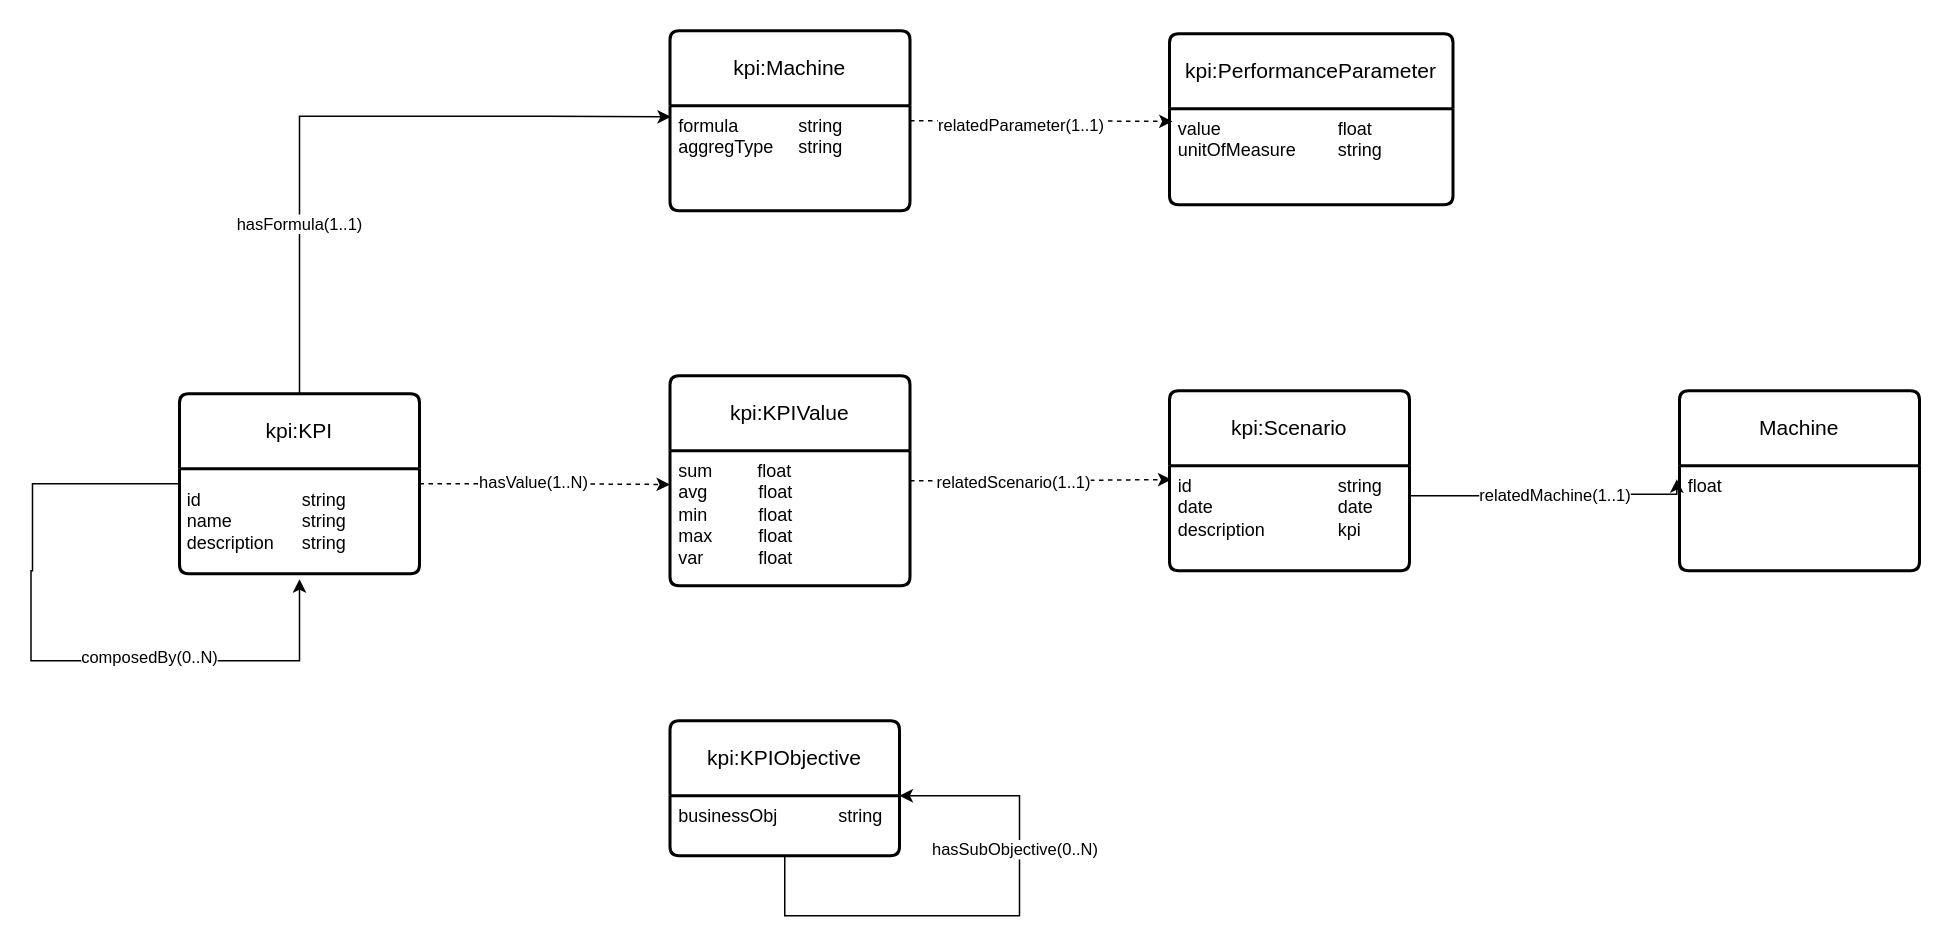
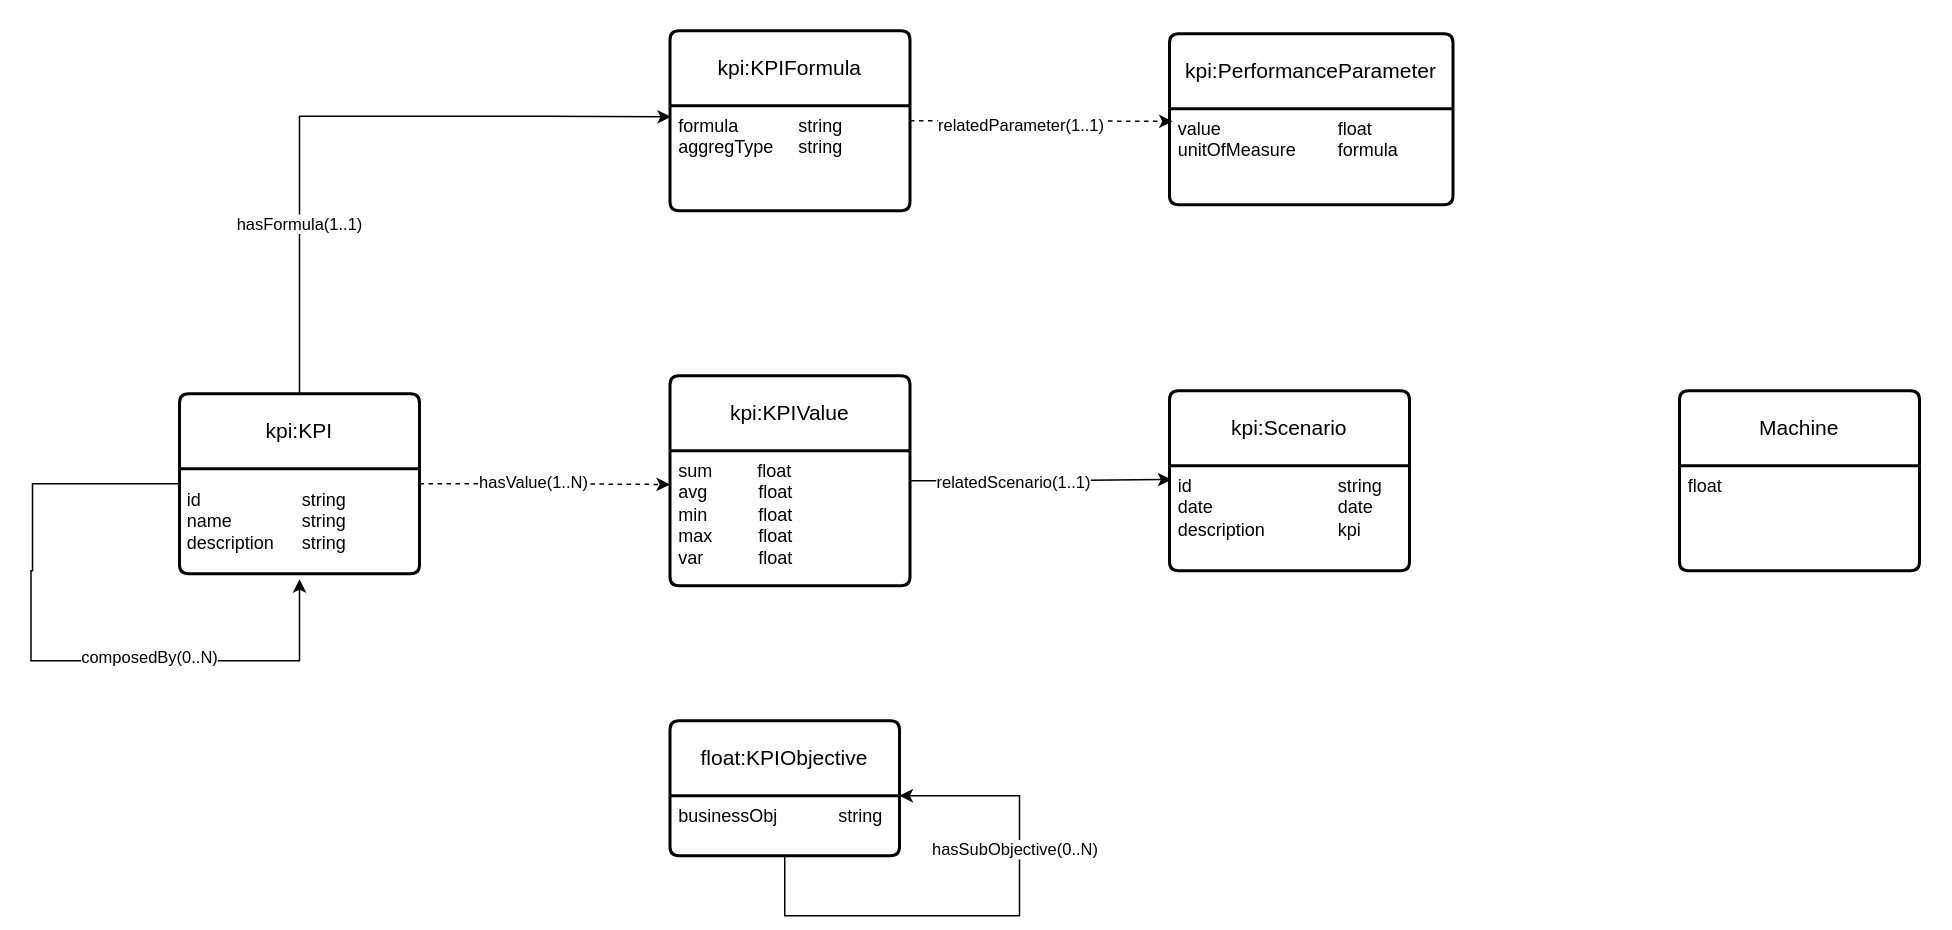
- <mxCell id="12" value="kpi:Machine" style="swimlane;childLayout=stackLayout;horizontal=1;startSize=50;horizontalStack=0;rounded=1;fontSize=14;fontStyle=0;strokeWidth=2;resizeParent=0;resizeLast=1;shadow=0;dashed=0;align=center;arcSize=4;whiteSpace=wrap;html=1;" vertex="1" parent="1"><mxGeometry x="446" y="20" width="160" height="120" as="geometry" /></mxCell>
+ <mxCell id="12" value="kpi:KPIFormula" style="swimlane;childLayout=stackLayout;horizontal=1;startSize=50;horizontalStack=0;rounded=1;fontSize=14;fontStyle=0;strokeWidth=2;resizeParent=0;resizeLast=1;shadow=0;dashed=0;align=center;arcSize=4;whiteSpace=wrap;html=1;" vertex="1" parent="1"><mxGeometry x="446" y="20" width="160" height="120" as="geometry" /></mxCell>
- <mxCell id="25" value="value&lt;span style=&quot;white-space: pre;&quot;&gt;&#09;&lt;/span&gt;&lt;span style=&quot;white-space: pre;&quot;&gt;&#09;&lt;/span&gt;&lt;span style=&quot;white-space: pre;&quot;&gt;&#09;&lt;/span&gt;float&lt;br&gt;unitOfMeasure&lt;span style=&quot;white-space: pre;&quot;&gt;&#09;&lt;/span&gt;string" style="align=left;strokeColor=none;fillColor=none;spacingLeft=4;fontSize=12;verticalAlign=top;resizable=0;rotatable=0;part=1;html=1;" vertex="1" parent="24"><mxGeometry y="50" width="189" height="64" as="geometry" /></mxCell>
+ <mxCell id="25" value="value&lt;span style=&quot;white-space: pre;&quot;&gt;&#09;&lt;/span&gt;&lt;span style=&quot;white-space: pre;&quot;&gt;&#09;&lt;/span&gt;&lt;span style=&quot;white-space: pre;&quot;&gt;&#09;&lt;/span&gt;float&lt;br&gt;unitOfMeasure&lt;span style=&quot;white-space: pre;&quot;&gt;&#09;&lt;/span&gt;formula" style="align=left;strokeColor=none;fillColor=none;spacingLeft=4;fontSize=12;verticalAlign=top;resizable=0;rotatable=0;part=1;html=1;" vertex="1" parent="24"><mxGeometry y="50" width="189" height="64" as="geometry" /></mxCell>
- <mxCell id="18" style="edgeStyle=orthogonalEdgeStyle;rounded=0;orthogonalLoop=1;jettySize=auto;html=1;entryX=0.008;entryY=0.131;entryDx=0;entryDy=0;entryPerimeter=0;dashed=1;" edge="1" parent="1" source="14" target="17"><mxGeometry relative="1" as="geometry" /></mxCell>
+ <mxCell id="18" style="edgeStyle=orthogonalEdgeStyle;rounded=0;orthogonalLoop=1;jettySize=auto;html=1;entryX=0.008;entryY=0.131;entryDx=0;entryDy=0;entryPerimeter=0;" edge="1" parent="1" source="14" target="17"><mxGeometry relative="1" as="geometry" /></mxCell>
- <mxCell id="26" style="edgeStyle=orthogonalEdgeStyle;rounded=0;orthogonalLoop=1;jettySize=auto;html=1;entryX=-0.011;entryY=0.129;entryDx=0;entryDy=0;entryPerimeter=0;" edge="1" parent="1" source="17" target="29"><mxGeometry relative="1" as="geometry"><mxPoint x="1119" y="345" as="targetPoint" /><Array as="points"><mxPoint x="1039" y="330" /><mxPoint x="1039" y="329" /></Array></mxGeometry></mxCell>
- <mxCell id="27" value="relatedMachine(1..1)" style="edgeLabel;html=1;align=center;verticalAlign=middle;resizable=0;points=[];" vertex="1" connectable="0" parent="26"><mxGeometry x="0.015" y="2" relative="1" as="geometry"><mxPoint y="1" as="offset" /></mxGeometry></mxCell>
- <mxCell id="20" value="kpi:KPIObjective" style="swimlane;childLayout=stackLayout;horizontal=1;startSize=50;horizontalStack=0;rounded=1;fontSize=14;fontStyle=0;strokeWidth=2;resizeParent=0;resizeLast=1;shadow=0;dashed=0;align=center;arcSize=4;whiteSpace=wrap;html=1;" vertex="1" parent="1"><mxGeometry x="446" y="480" width="153" height="90" as="geometry" /></mxCell>
+ <mxCell id="20" value="float:KPIObjective" style="swimlane;childLayout=stackLayout;horizontal=1;startSize=50;horizontalStack=0;rounded=1;fontSize=14;fontStyle=0;strokeWidth=2;resizeParent=0;resizeLast=1;shadow=0;dashed=0;align=center;arcSize=4;whiteSpace=wrap;html=1;" vertex="1" parent="1"><mxGeometry x="446" y="480" width="153" height="90" as="geometry" /></mxCell>
